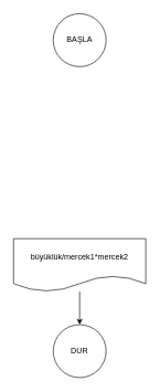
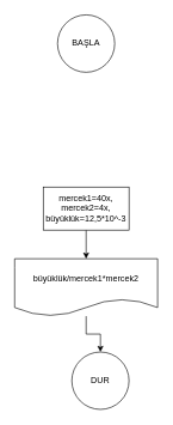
+ <mxCell id="5" value="mercek1=40x,&lt;br&gt;mercek2=4x,&lt;br&gt;büyüklük=12,5*10^-3" style="whiteSpace=wrap;html=1;" vertex="1" parent="1"><mxGeometry x="60" y="260" width="120" height="60" as="geometry" /></mxCell>
+ <mxCell id="4" value="" style="edgeStyle=orthogonalEdgeStyle;rounded=0;orthogonalLoop=1;jettySize=auto;html=1;" edge="1" parent="1" source="5" target="7"><mxGeometry relative="1" as="geometry" /></mxCell>
- <mxCell id="2" value="DUR" style="ellipse;whiteSpace=wrap;html=1;aspect=fixed;" vertex="1" parent="1"><mxGeometry x="80" y="490" width="80" height="80" as="geometry" /></mxCell>
+ <mxCell id="2" value="DUR" style="ellipse;whiteSpace=wrap;html=1;aspect=fixed;" vertex="1" parent="1"><mxGeometry x="100" y="490" width="80" height="80" as="geometry" /></mxCell>
